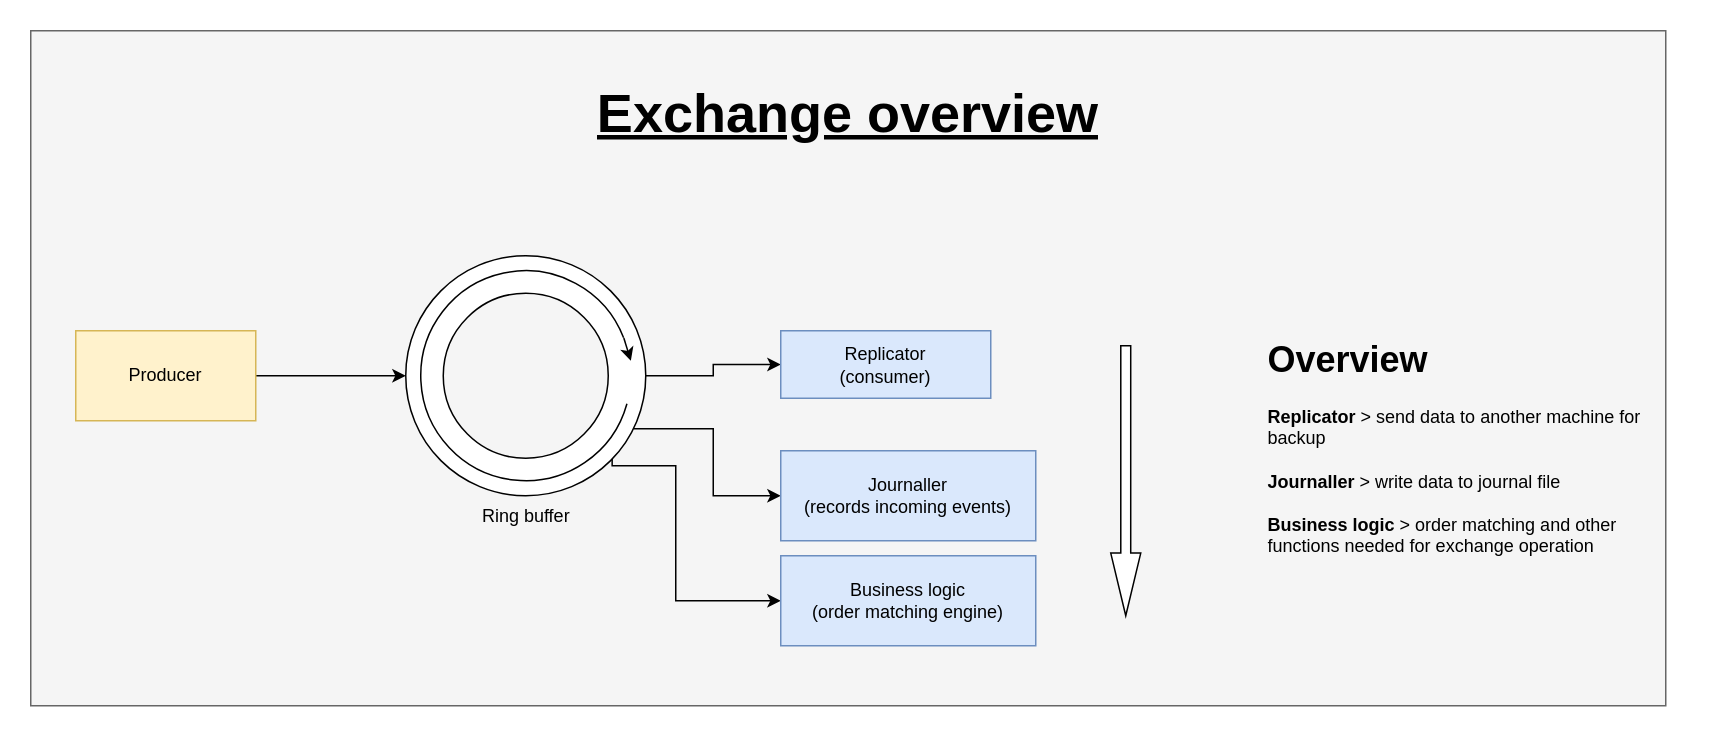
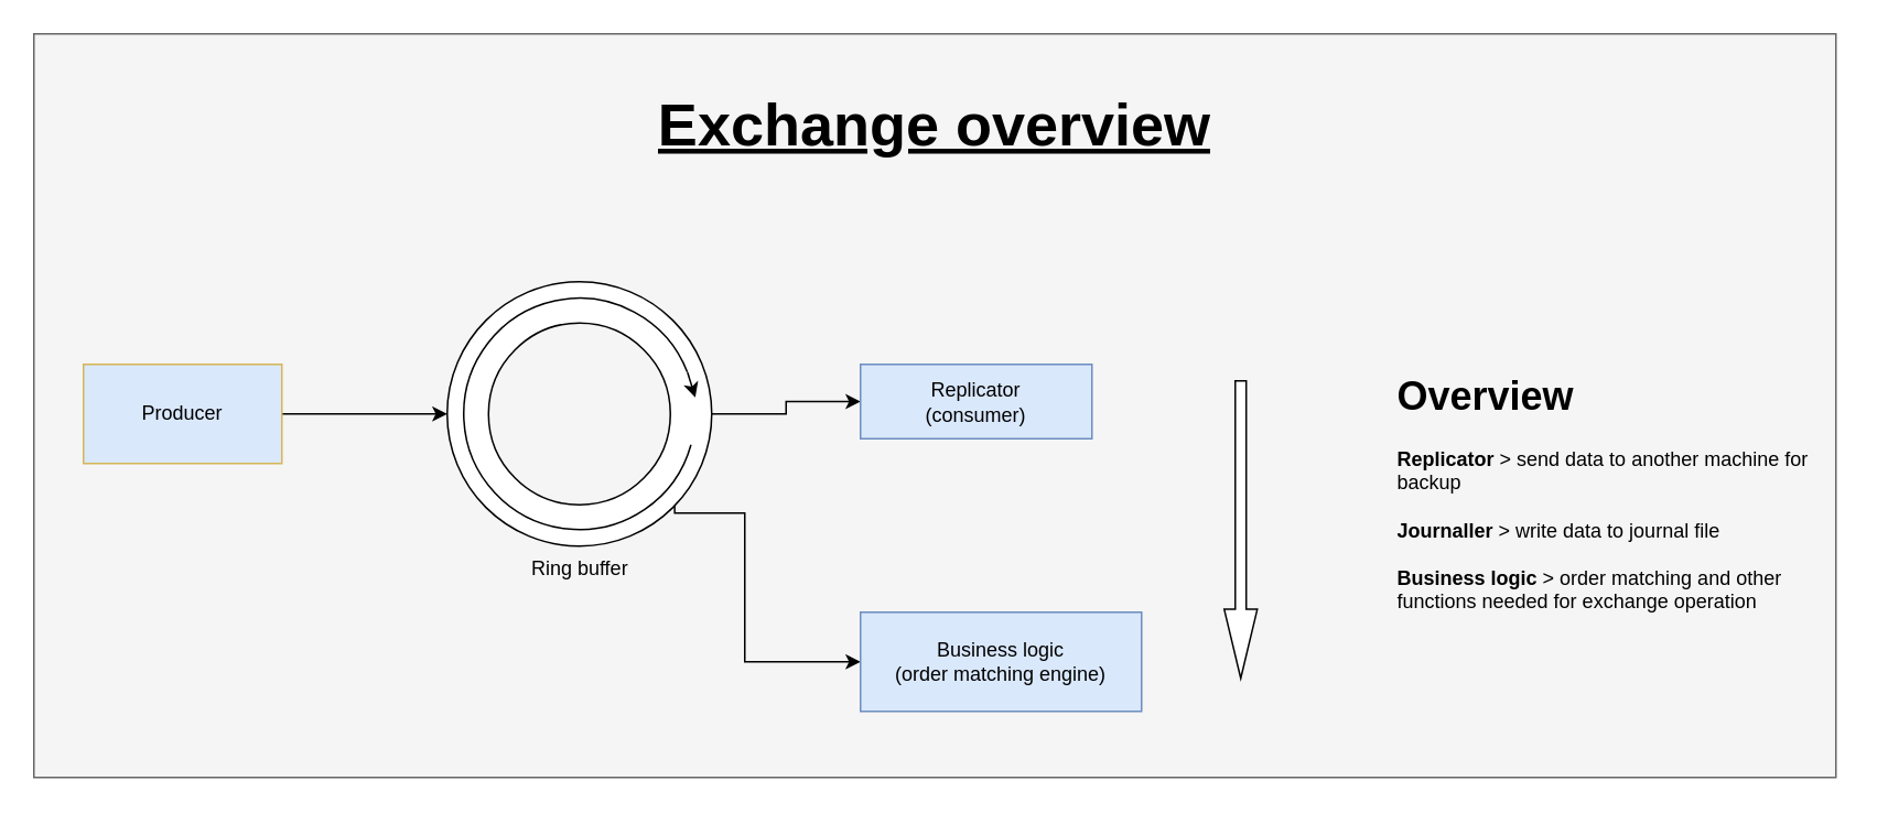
- <mxCell id="4" value="Producer" style="rounded=0;whiteSpace=wrap;html=1;fillColor=#fff2cc;strokeColor=#d6b656;" vertex="1" parent="1"><mxGeometry x="50" y="220" width="120" height="60" as="geometry" /></mxCell>
+ <mxCell id="4" value="Producer" style="rounded=0;whiteSpace=wrap;html=1;fillColor=#dae8fc;strokeColor=#d6b656;" vertex="1" parent="1"><mxGeometry x="50" y="220" width="120" height="60" as="geometry" /></mxCell>
- <mxCell id="5" style="edgeStyle=orthogonalEdgeStyle;rounded=0;orthogonalLoop=1;jettySize=auto;html=1;entryX=0;entryY=0.5;entryDx=0;entryDy=0;exitX=0.949;exitY=0.721;exitDx=0;exitDy=0;exitPerimeter=0;" edge="1" parent="1" source="8" target="9"><mxGeometry relative="1" as="geometry" /></mxCell>
- <mxCell id="9" value="Journaller&lt;br&gt;(records incoming events)" style="rounded=0;whiteSpace=wrap;html=1;fillColor=#dae8fc;strokeColor=#6c8ebf;" vertex="1" parent="1"><mxGeometry x="520" y="300" width="170" height="60" as="geometry" /></mxCell>
